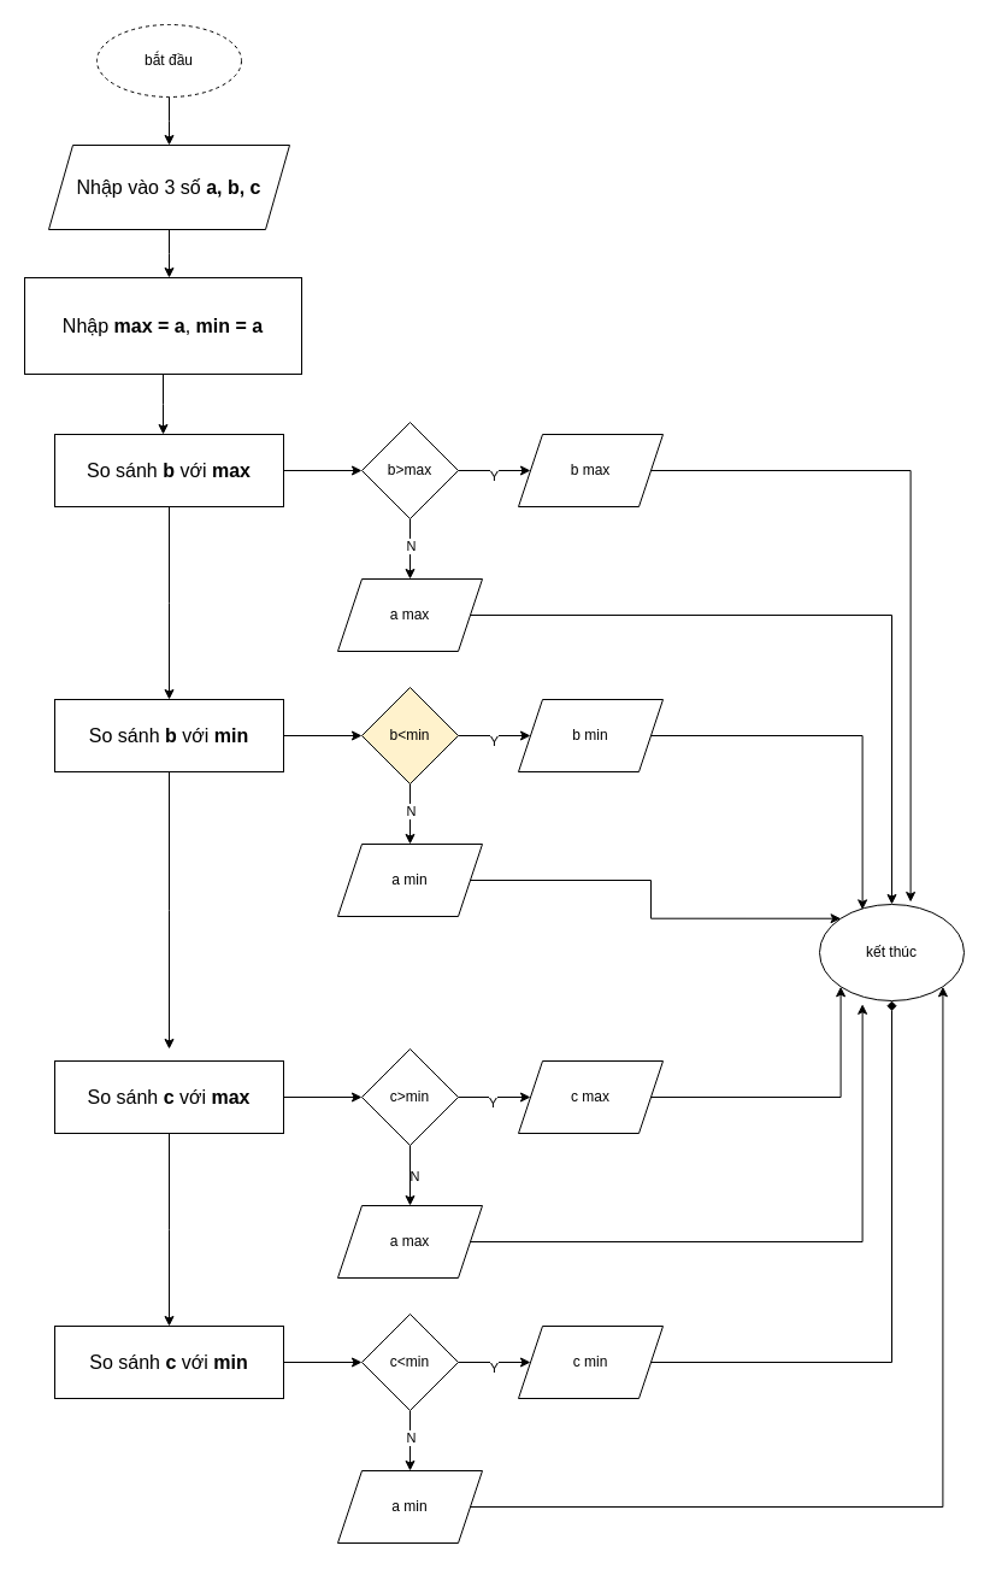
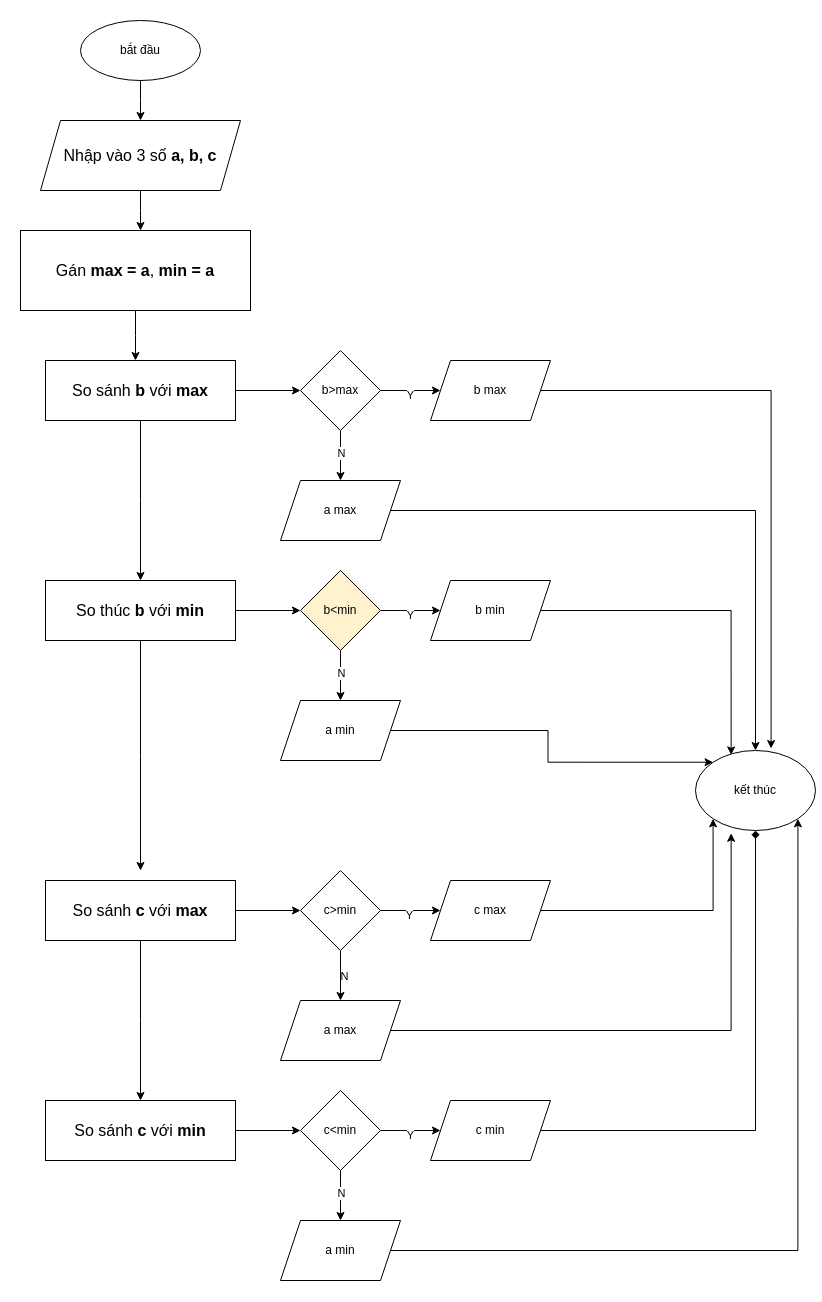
- <mxCell id="3" value="bắt đầu" style="ellipse;whiteSpace=wrap;html=1;dashed=1;" vertex="1" parent="1"><mxGeometry x="80" y="20" width="120" height="60" as="geometry" /></mxCell>
+ <mxCell id="3" value="bắt đầu" style="ellipse;whiteSpace=wrap;html=1;" vertex="1" parent="1"><mxGeometry x="80" y="20" width="120" height="60" as="geometry" /></mxCell>
- <mxCell id="7" value="&lt;span style=&quot;box-sizing: border-box; margin: 0px; padding: 0px; font-family: Arial, sans-serif; font-size: 16px; font-variant-numeric: normal; font-variant-east-asian: normal; font-variant-alternates: normal; font-variant-position: normal; font-variant-emoji: normal; text-align: start; white-space-collapse: preserve; background-color: rgb(255, 255, 255); vertical-align: baseline;&quot;&gt;Nhập&amp;nbsp;&lt;/span&gt;&lt;span style=&quot;box-sizing: border-box; margin: 0px; padding: 0px; font-family: Arial, sans-serif; font-size: 16px; font-variant-numeric: normal; font-variant-east-asian: normal; font-variant-alternates: normal; font-variant-position: normal; font-variant-emoji: normal; text-align: start; white-space-collapse: preserve; background-color: rgb(255, 255, 255); vertical-align: baseline;&quot;&gt;&lt;span style=&quot;box-sizing: border-box; margin: 0px; padding: 0px; font-weight: bolder;&quot;&gt;max = a&lt;/span&gt;&lt;/span&gt;&lt;span style=&quot;box-sizing: border-box; margin: 0px; padding: 0px; font-family: Arial, sans-serif; font-size: 16px; font-variant-numeric: normal; font-variant-east-asian: normal; font-variant-alternates: normal; font-variant-position: normal; font-variant-emoji: normal; text-align: start; white-space-collapse: preserve; background-color: rgb(255, 255, 255); vertical-align: baseline;&quot;&gt;,&lt;/span&gt;&lt;span style=&quot;box-sizing: border-box; margin: 0px; padding: 0px; font-family: Arial, sans-serif; font-size: 16px; font-variant-numeric: normal; font-variant-east-asian: normal; font-variant-alternates: normal; font-variant-position: normal; font-variant-emoji: normal; text-align: start; white-space-collapse: preserve; background-color: rgb(255, 255, 255); vertical-align: baseline;&quot;&gt;&lt;span style=&quot;box-sizing: border-box; margin: 0px; padding: 0px; font-weight: bolder;&quot;&gt; min = a&lt;/span&gt;&lt;/span&gt;" style="rounded=0;whiteSpace=wrap;html=1;" vertex="1" parent="1"><mxGeometry x="20" y="230" width="230" height="80" as="geometry" /></mxCell>
+ <mxCell id="7" value="&lt;span style=&quot;box-sizing: border-box; margin: 0px; padding: 0px; font-family: Arial, sans-serif; font-size: 16px; font-variant-numeric: normal; font-variant-east-asian: normal; font-variant-alternates: normal; font-variant-position: normal; font-variant-emoji: normal; text-align: start; white-space-collapse: preserve; background-color: rgb(255, 255, 255); vertical-align: baseline;&quot;&gt;Gán&amp;nbsp;&lt;/span&gt;&lt;span style=&quot;box-sizing: border-box; margin: 0px; padding: 0px; font-family: Arial, sans-serif; font-size: 16px; font-variant-numeric: normal; font-variant-east-asian: normal; font-variant-alternates: normal; font-variant-position: normal; font-variant-emoji: normal; text-align: start; white-space-collapse: preserve; background-color: rgb(255, 255, 255); vertical-align: baseline;&quot;&gt;&lt;span style=&quot;box-sizing: border-box; margin: 0px; padding: 0px; font-weight: bolder;&quot;&gt;max = a&lt;/span&gt;&lt;/span&gt;&lt;span style=&quot;box-sizing: border-box; margin: 0px; padding: 0px; font-family: Arial, sans-serif; font-size: 16px; font-variant-numeric: normal; font-variant-east-asian: normal; font-variant-alternates: normal; font-variant-position: normal; font-variant-emoji: normal; text-align: start; white-space-collapse: preserve; background-color: rgb(255, 255, 255); vertical-align: baseline;&quot;&gt;,&lt;/span&gt;&lt;span style=&quot;box-sizing: border-box; margin: 0px; padding: 0px; font-family: Arial, sans-serif; font-size: 16px; font-variant-numeric: normal; font-variant-east-asian: normal; font-variant-alternates: normal; font-variant-position: normal; font-variant-emoji: normal; text-align: start; white-space-collapse: preserve; background-color: rgb(255, 255, 255); vertical-align: baseline;&quot;&gt;&lt;span style=&quot;box-sizing: border-box; margin: 0px; padding: 0px; font-weight: bolder;&quot;&gt; min = a&lt;/span&gt;&lt;/span&gt;" style="rounded=0;whiteSpace=wrap;html=1;" vertex="1" parent="1"><mxGeometry x="20" y="230" width="230" height="80" as="geometry" /></mxCell>
- <mxCell id="21" value="&lt;span style=&quot;box-sizing: border-box; margin: 0px; padding: 0px; font-family: Arial, sans-serif; font-size: 16px; font-variant-numeric: normal; font-variant-east-asian: normal; font-variant-alternates: normal; font-variant-position: normal; font-variant-emoji: normal; text-align: start; white-space-collapse: preserve; background-color: rgb(255, 255, 255); vertical-align: baseline;&quot;&gt;So sánh&amp;nbsp;&lt;/span&gt;&lt;span style=&quot;box-sizing: border-box; margin: 0px; padding: 0px; font-family: Arial, sans-serif; font-size: 16px; font-variant-numeric: normal; font-variant-east-asian: normal; font-variant-alternates: normal; font-variant-position: normal; font-variant-emoji: normal; text-align: start; white-space-collapse: preserve; background-color: rgb(255, 255, 255); vertical-align: baseline;&quot;&gt;&lt;span style=&quot;box-sizing: border-box; margin: 0px; padding: 0px; font-weight: bolder;&quot;&gt;b&lt;/span&gt;&lt;/span&gt;&lt;span style=&quot;box-sizing: border-box; margin: 0px; padding: 0px; font-family: Arial, sans-serif; font-size: 16px; font-variant-numeric: normal; font-variant-east-asian: normal; font-variant-alternates: normal; font-variant-position: normal; font-variant-emoji: normal; text-align: start; white-space-collapse: preserve; background-color: rgb(255, 255, 255); vertical-align: baseline;&quot;&gt; với&amp;nbsp;&lt;b&gt;min&lt;/b&gt;&lt;/span&gt;" style="rounded=0;whiteSpace=wrap;html=1;" vertex="1" parent="1"><mxGeometry x="45" y="580" width="190" height="60" as="geometry" /></mxCell>
+ <mxCell id="21" value="&lt;span style=&quot;box-sizing: border-box; margin: 0px; padding: 0px; font-family: Arial, sans-serif; font-size: 16px; font-variant-numeric: normal; font-variant-east-asian: normal; font-variant-alternates: normal; font-variant-position: normal; font-variant-emoji: normal; text-align: start; white-space-collapse: preserve; background-color: rgb(255, 255, 255); vertical-align: baseline;&quot;&gt;So thúc&amp;nbsp;&lt;/span&gt;&lt;span style=&quot;box-sizing: border-box; margin: 0px; padding: 0px; font-family: Arial, sans-serif; font-size: 16px; font-variant-numeric: normal; font-variant-east-asian: normal; font-variant-alternates: normal; font-variant-position: normal; font-variant-emoji: normal; text-align: start; white-space-collapse: preserve; background-color: rgb(255, 255, 255); vertical-align: baseline;&quot;&gt;&lt;span style=&quot;box-sizing: border-box; margin: 0px; padding: 0px; font-weight: bolder;&quot;&gt;b&lt;/span&gt;&lt;/span&gt;&lt;span style=&quot;box-sizing: border-box; margin: 0px; padding: 0px; font-family: Arial, sans-serif; font-size: 16px; font-variant-numeric: normal; font-variant-east-asian: normal; font-variant-alternates: normal; font-variant-position: normal; font-variant-emoji: normal; text-align: start; white-space-collapse: preserve; background-color: rgb(255, 255, 255); vertical-align: baseline;&quot;&gt; với&amp;nbsp;&lt;b&gt;min&lt;/b&gt;&lt;/span&gt;" style="rounded=0;whiteSpace=wrap;html=1;" vertex="1" parent="1"><mxGeometry x="45" y="580" width="190" height="60" as="geometry" /></mxCell>
- <mxCell id="52" value="kết thúc" style="ellipse;whiteSpace=wrap;html=1;" vertex="1" parent="1"><mxGeometry x="680" y="750" width="120" height="80" as="geometry" /></mxCell>
+ <mxCell id="52" value="kết thúc" style="ellipse;whiteSpace=wrap;html=1;" vertex="1" parent="1"><mxGeometry x="695" y="750" width="120" height="80" as="geometry" /></mxCell>
